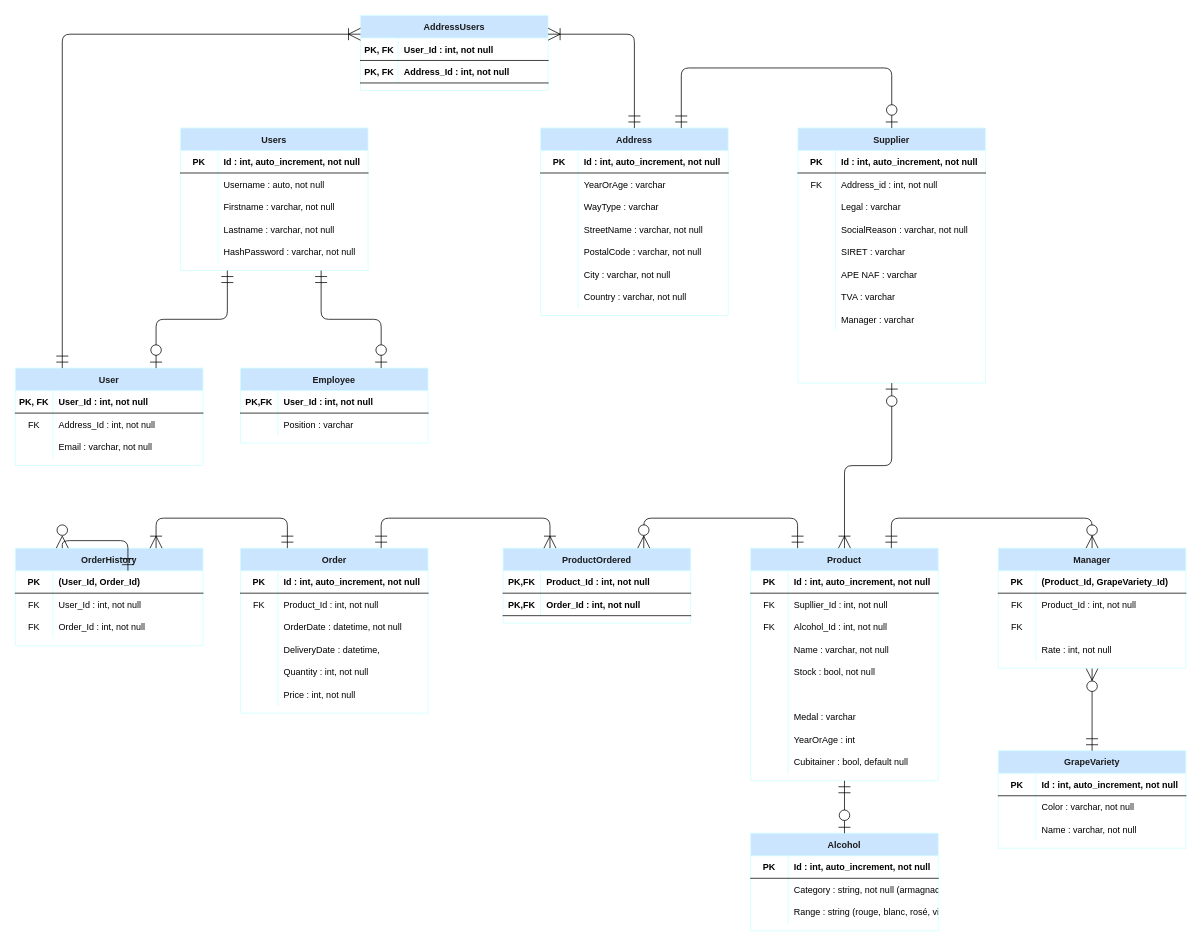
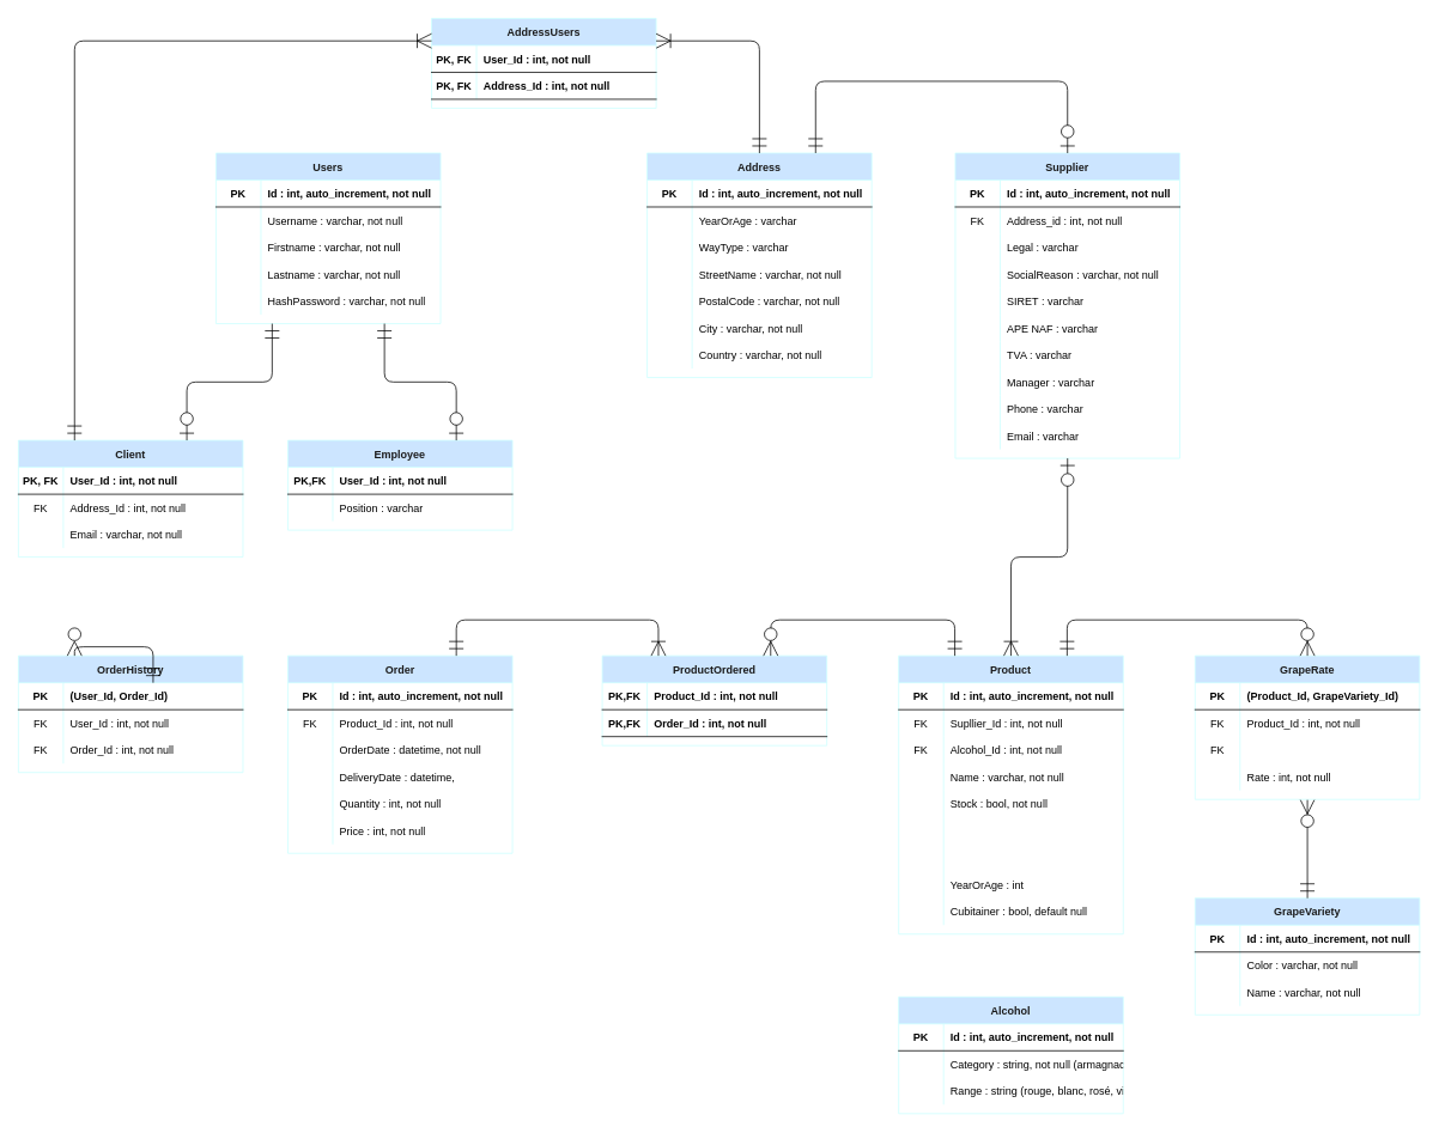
- <mxCell id="64" value="Username : auto, not null" style="shape=partialRectangle;connectable=0;fillColor=none;top=0;left=0;bottom=0;right=0;align=left;spacingLeft=6;overflow=hidden;" parent="62" vertex="1"><mxGeometry x="50" width="200" height="30" as="geometry" /></mxCell>
+ <mxCell id="64" value="Username : varchar, not null" style="shape=partialRectangle;connectable=0;fillColor=none;top=0;left=0;bottom=0;right=0;align=left;spacingLeft=6;overflow=hidden;" parent="62" vertex="1"><mxGeometry x="50" width="200" height="30" as="geometry" /></mxCell>
+ <mxCell id="111" value="Phone : varchar" style="shape=partialRectangle;connectable=0;fillColor=none;top=0;left=0;bottom=0;right=0;align=left;spacingLeft=6;overflow=hidden;" vertex="1" parent="109"><mxGeometry x="50" width="200" height="30" as="geometry" /></mxCell>
+ <mxCell id="114" value="Email : varchar" style="shape=partialRectangle;connectable=0;fillColor=none;top=0;left=0;bottom=0;right=0;align=left;spacingLeft=6;overflow=hidden;" vertex="1" parent="112"><mxGeometry x="50" width="200" height="30" as="geometry" /></mxCell>
- <mxCell id="74" value="User" style="shape=table;startSize=30;container=1;collapsible=1;childLayout=tableLayout;fixedRows=1;rowLines=0;fontStyle=1;align=center;resizeLast=1;labelBackgroundColor=none;fillColor=#CCE5FF;fontColor=#1A1A1A;strokeColor=#CCFFFF;" parent="1" vertex="1"><mxGeometry x="20" y="490" width="250" height="130" as="geometry" /></mxCell>
+ <mxCell id="74" value="Client" style="shape=table;startSize=30;container=1;collapsible=1;childLayout=tableLayout;fixedRows=1;rowLines=0;fontStyle=1;align=center;resizeLast=1;labelBackgroundColor=none;fillColor=#CCE5FF;fontColor=#1A1A1A;strokeColor=#CCFFFF;" parent="1" vertex="1"><mxGeometry x="20" y="490" width="250" height="130" as="geometry" /></mxCell>
- <mxCell id="183" value="" style="fontSize=12;html=1;endArrow=ERmandOne;startArrow=ERoneToMany;exitX=0.75;exitY=0;exitDx=0;exitDy=0;edgeStyle=orthogonalEdgeStyle;endSize=14;startSize=14;startFill=0;endFill=0;entryX=0.25;entryY=0;entryDx=0;entryDy=0;" parent="1" source="161" target="142" edge="1"><mxGeometry width="100" height="100" relative="1" as="geometry"><mxPoint x="850" y="720" as="sourcePoint" /><mxPoint x="880" y="680" as="targetPoint" /><Array as="points"><mxPoint x="208" y="690" /><mxPoint x="383" y="690" /></Array></mxGeometry></mxCell>
- <mxCell id="190" value="Manager" style="shape=table;startSize=30;container=1;collapsible=1;childLayout=tableLayout;fixedRows=1;rowLines=0;fontStyle=1;align=center;resizeLast=1;labelBackgroundColor=none;fillColor=#CCE5FF;fontColor=#1A1A1A;strokeColor=#CCFFFF;" vertex="1" parent="1"><mxGeometry x="1330" y="730" width="250" height="160" as="geometry" /></mxCell>
+ <mxCell id="190" value="GrapeRate" style="shape=table;startSize=30;container=1;collapsible=1;childLayout=tableLayout;fixedRows=1;rowLines=0;fontStyle=1;align=center;resizeLast=1;labelBackgroundColor=none;fillColor=#CCE5FF;fontColor=#1A1A1A;strokeColor=#CCFFFF;" vertex="1" parent="1"><mxGeometry x="1330" y="730" width="250" height="160" as="geometry" /></mxCell>
- <mxCell id="44" value="Medal : varchar" style="shape=partialRectangle;connectable=0;fillColor=none;top=0;left=0;bottom=0;right=0;align=left;spacingLeft=6;overflow=hidden;" parent="42" vertex="1"><mxGeometry x="50" width="200" height="30" as="geometry" /></mxCell>
- <mxCell id="185" value="" style="fontSize=12;html=1;endArrow=ERmandOne;startArrow=ERzeroToOne;exitX=0.5;exitY=0;exitDx=0;exitDy=0;entryX=0.5;entryY=1;entryDx=0;entryDy=0;edgeStyle=orthogonalEdgeStyle;endSize=14;startSize=14;startFill=1;endFill=0;" parent="1" source="115" target="24" edge="1"><mxGeometry width="100" height="100" relative="1" as="geometry"><mxPoint x="1330" y="1030" as="sourcePoint" /><mxPoint x="1417.5" y="900" as="targetPoint" /></mxGeometry></mxCell>
